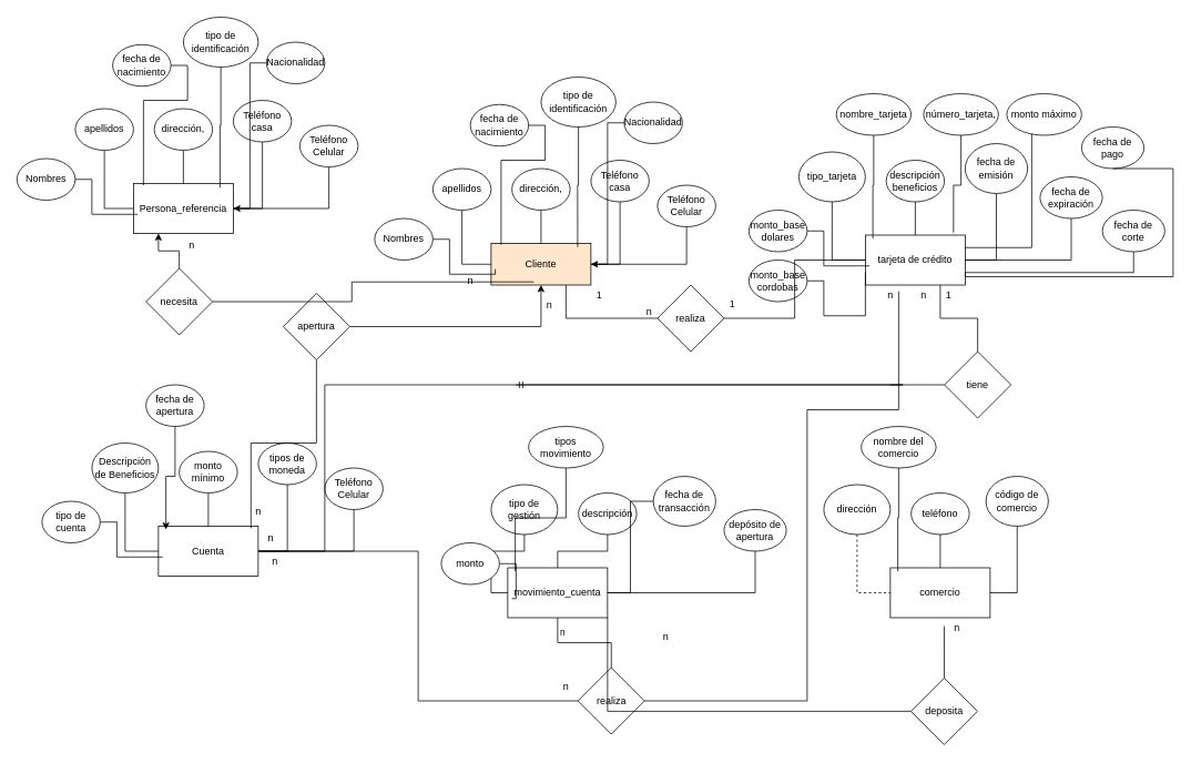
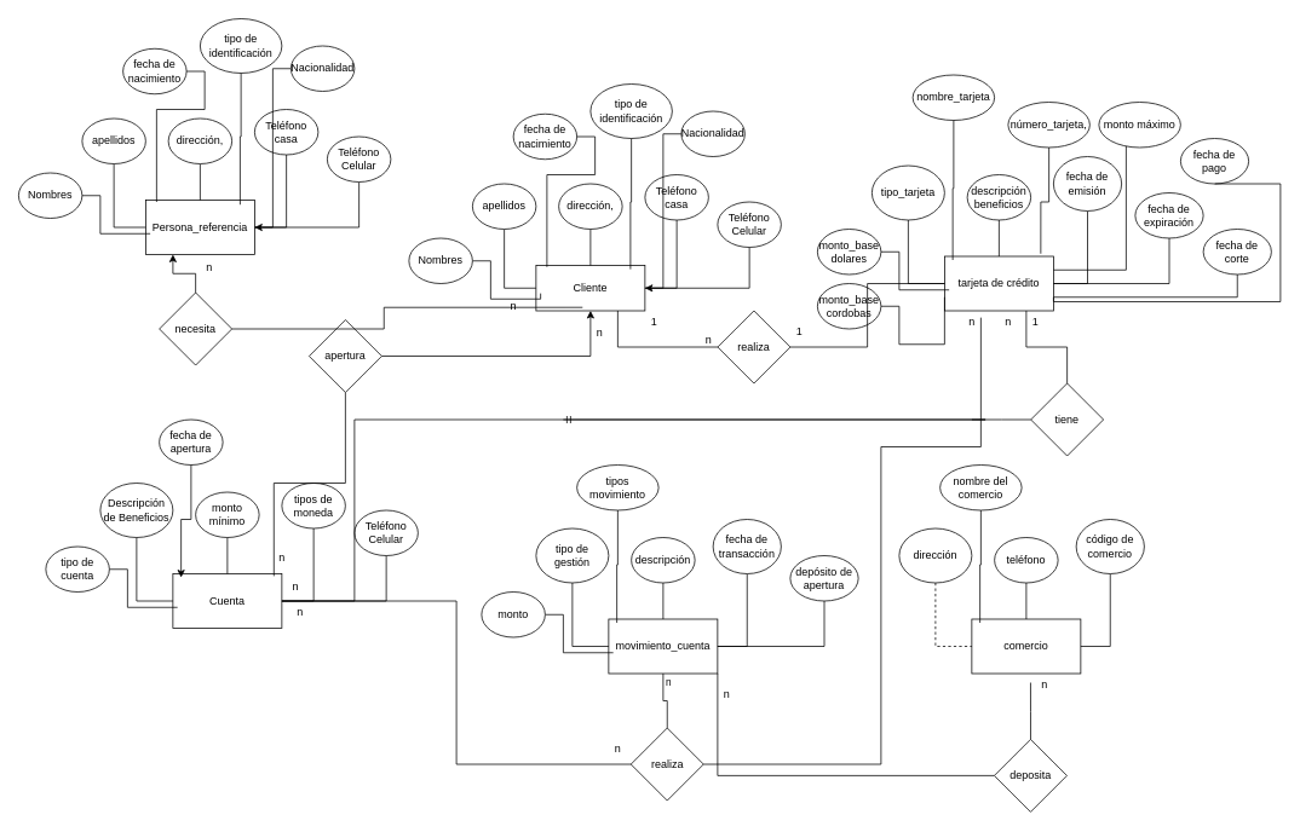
- <mxCell id="57" value="nombre_tarjeta" style="ellipse;whiteSpace=wrap;html=1;" vertex="1" parent="1"><mxGeometry x="1005" y="112" width="90" height="50" as="geometry" /></mxCell>
+ <mxCell id="57" value="nombre_tarjeta" style="ellipse;whiteSpace=wrap;html=1;" vertex="1" parent="1"><mxGeometry x="1005" y="82" width="90" height="50" as="geometry" /></mxCell>
- <mxCell id="2" value="Cliente" style="rounded=0;whiteSpace=wrap;html=1;fillColor=#ffe6cc;" vertex="1" parent="1"><mxGeometry x="590" y="292" width="120" height="50" as="geometry" /></mxCell>
+ <mxCell id="2" value="Cliente" style="rounded=0;whiteSpace=wrap;html=1;" vertex="1" parent="1"><mxGeometry x="590" y="292" width="120" height="50" as="geometry" /></mxCell>
- <mxCell id="33" value="movimiento_cuenta" style="rounded=0;whiteSpace=wrap;html=1;" vertex="1" parent="1"><mxGeometry x="610" y="682" width="120" height="60" as="geometry" /></mxCell>
+ <mxCell id="33" value="movimiento_cuenta" style="rounded=0;whiteSpace=wrap;html=1;" vertex="1" parent="1"><mxGeometry x="670" y="682" width="120" height="60" as="geometry" /></mxCell>
